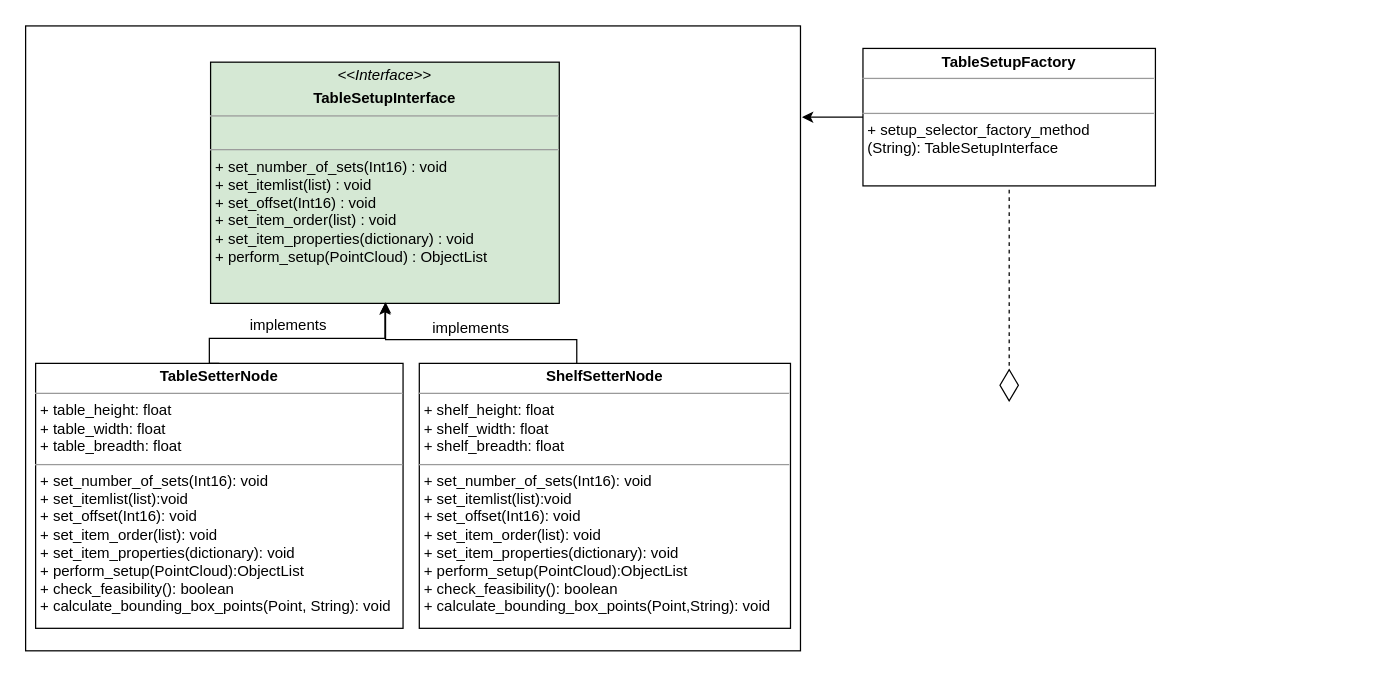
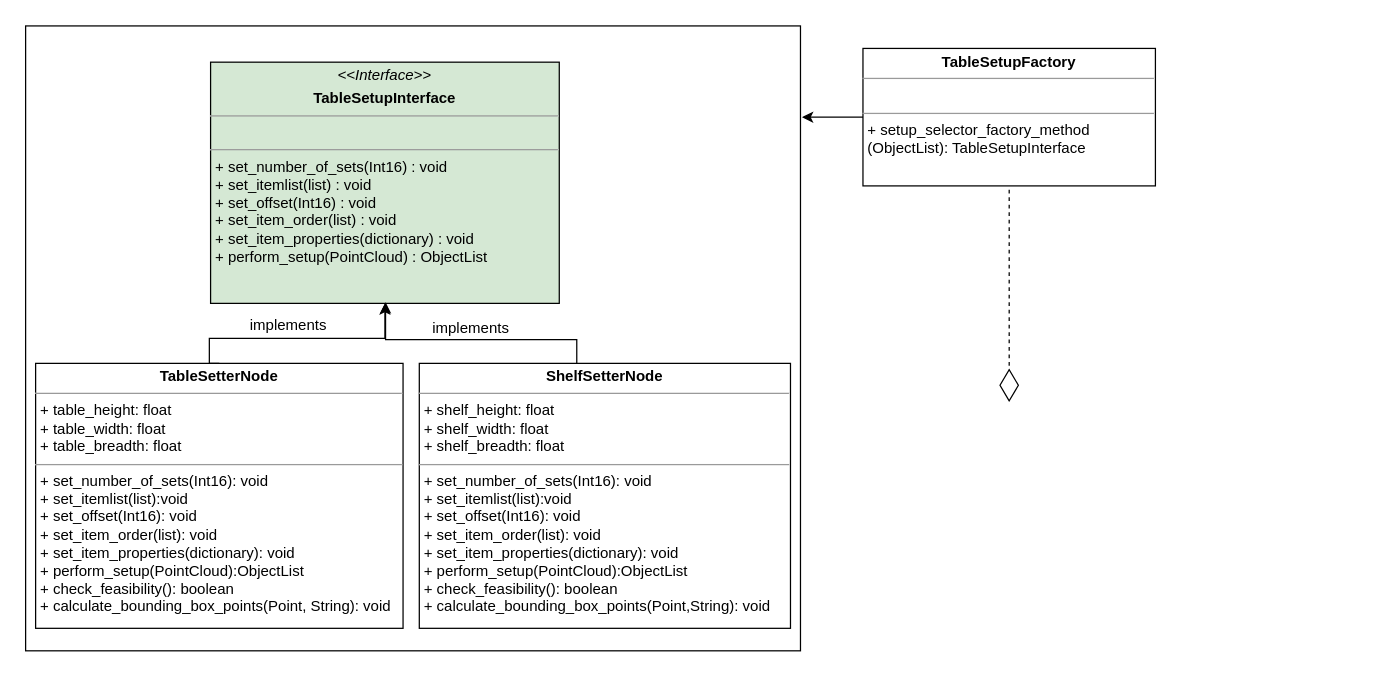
- <mxCell id="13" value="&lt;p style=&quot;margin: 0px ; margin-top: 4px ; text-align: center&quot;&gt;&lt;b&gt;TableSetupFactory&lt;/b&gt;&lt;/p&gt;&lt;hr size=&quot;1&quot;&gt;&lt;p style=&quot;margin: 0px ; margin-left: 4px&quot;&gt;&lt;br&gt;&lt;/p&gt;&lt;hr size=&quot;1&quot;&gt;&lt;p style=&quot;margin: 0px ; margin-left: 4px&quot;&gt;+ setup_selector_factory_method&lt;/p&gt;&lt;p style=&quot;margin: 0px ; margin-left: 4px&quot;&gt;(String): TableSetupInterface&lt;/p&gt;" style="verticalAlign=top;align=left;overflow=fill;fontSize=12;fontFamily=Helvetica;html=1;" parent="12" vertex="1"><mxGeometry x="402" y="-22" width="234" height="110" as="geometry" /></mxCell>
+ <mxCell id="13" value="&lt;p style=&quot;margin: 0px ; margin-top: 4px ; text-align: center&quot;&gt;&lt;b&gt;TableSetupFactory&lt;/b&gt;&lt;/p&gt;&lt;hr size=&quot;1&quot;&gt;&lt;p style=&quot;margin: 0px ; margin-left: 4px&quot;&gt;&lt;br&gt;&lt;/p&gt;&lt;hr size=&quot;1&quot;&gt;&lt;p style=&quot;margin: 0px ; margin-left: 4px&quot;&gt;+ setup_selector_factory_method&lt;/p&gt;&lt;p style=&quot;margin: 0px ; margin-left: 4px&quot;&gt;(ObjectList): TableSetupInterface&lt;/p&gt;" style="verticalAlign=top;align=left;overflow=fill;fontSize=12;fontFamily=Helvetica;html=1;" parent="12" vertex="1"><mxGeometry x="402" y="-22" width="234" height="110" as="geometry" /></mxCell>
